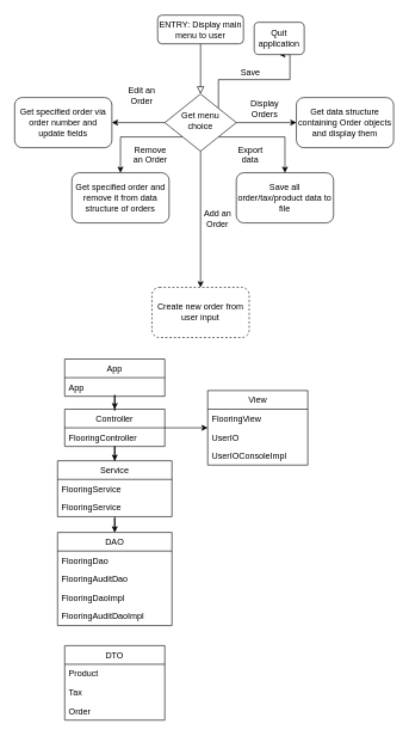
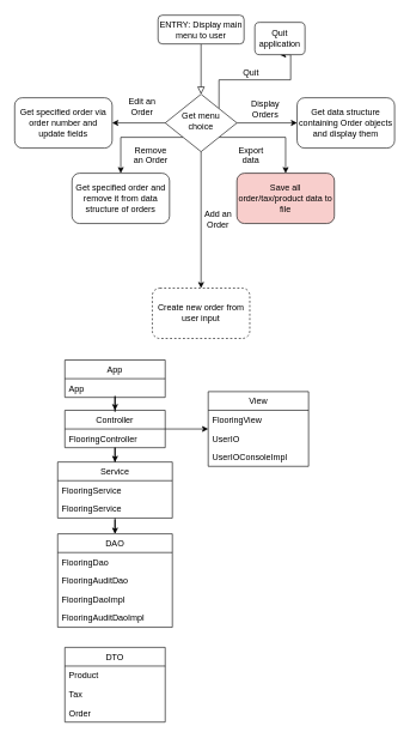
- <mxCell id="46" value="Save" style="text;html=1;strokeColor=none;fillColor=none;align=center;verticalAlign=middle;whiteSpace=wrap;rounded=0;" parent="1" vertex="1"><mxGeometry x="330" y="90" width="40" height="20" as="geometry" /></mxCell>
+ <mxCell id="46" value="Quit" style="text;html=1;strokeColor=none;fillColor=none;align=center;verticalAlign=middle;whiteSpace=wrap;rounded=0;" parent="1" vertex="1"><mxGeometry x="330" y="90" width="40" height="20" as="geometry" /></mxCell>
- <mxCell id="41" value="Edit an Order" style="text;html=1;strokeColor=none;fillColor=none;align=center;verticalAlign=middle;whiteSpace=wrap;rounded=0;" parent="1" vertex="1"><mxGeometry x="176" y="115" width="44" height="35" as="geometry" /></mxCell>
+ <mxCell id="41" value="Edit an Order" style="text;html=1;strokeColor=none;fillColor=none;align=center;verticalAlign=middle;whiteSpace=wrap;rounded=0;" parent="1" vertex="1"><mxGeometry x="176" y="130" width="44" height="35" as="geometry" /></mxCell>
- <mxCell id="44" value="Save all order/tax/product data to file" style="rounded=1;whiteSpace=wrap;html=1;fontSize=12;glass=0;strokeWidth=1;shadow=0;" parent="1" vertex="1"><mxGeometry x="330" y="240" width="136" height="70" as="geometry" /></mxCell>
+ <mxCell id="44" value="Save all order/tax/product data to file" style="rounded=1;whiteSpace=wrap;html=1;fontSize=12;glass=0;strokeWidth=1;shadow=0;fillColor=#f8cecc;" parent="1" vertex="1"><mxGeometry x="330" y="240" width="136" height="70" as="geometry" /></mxCell>
